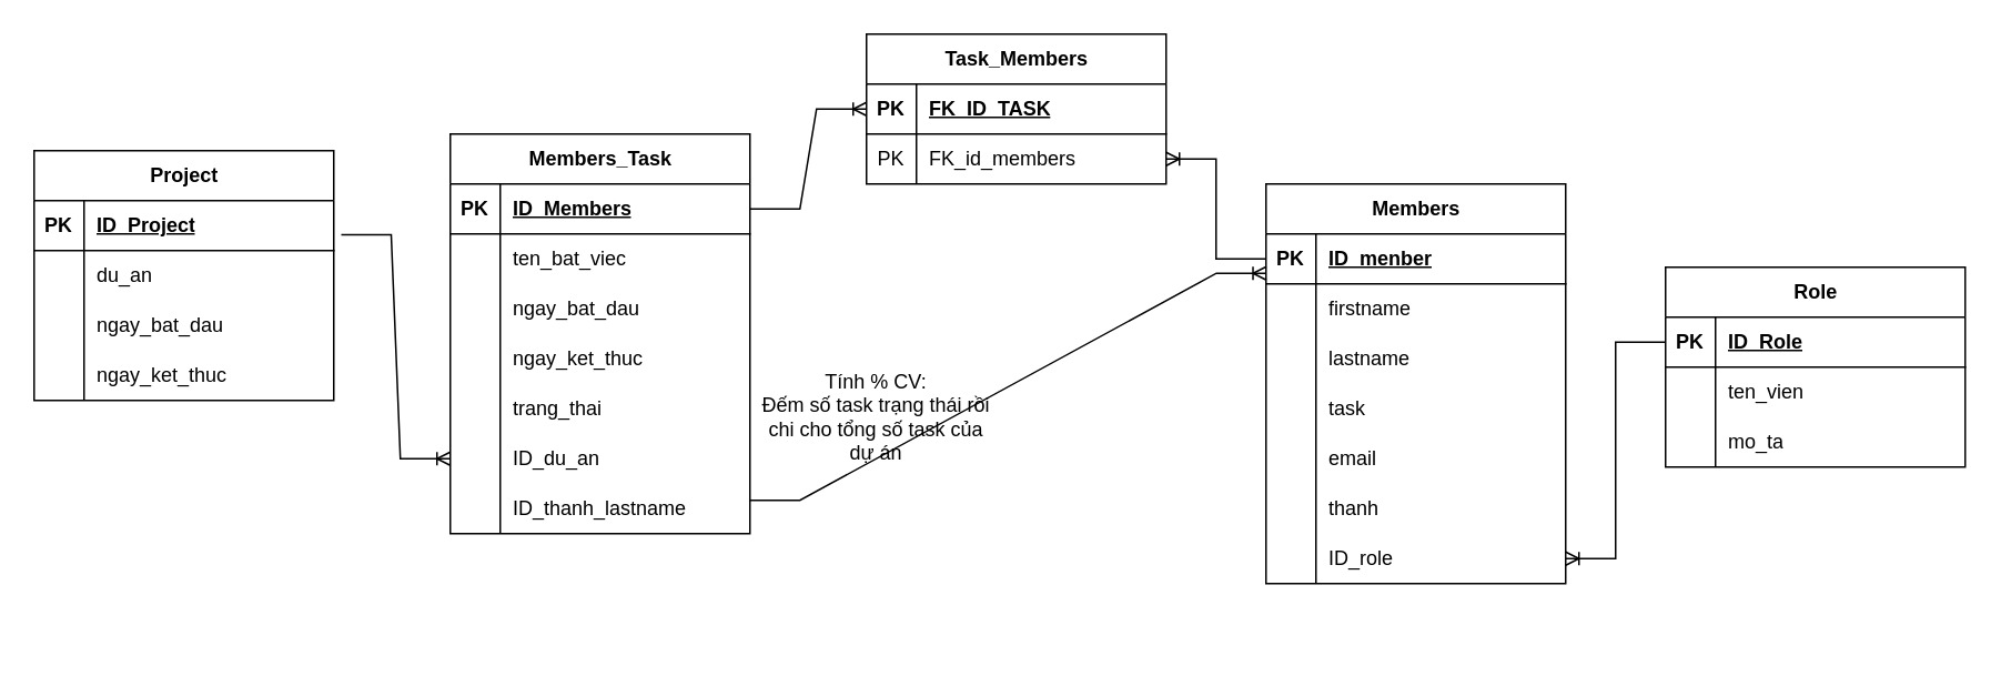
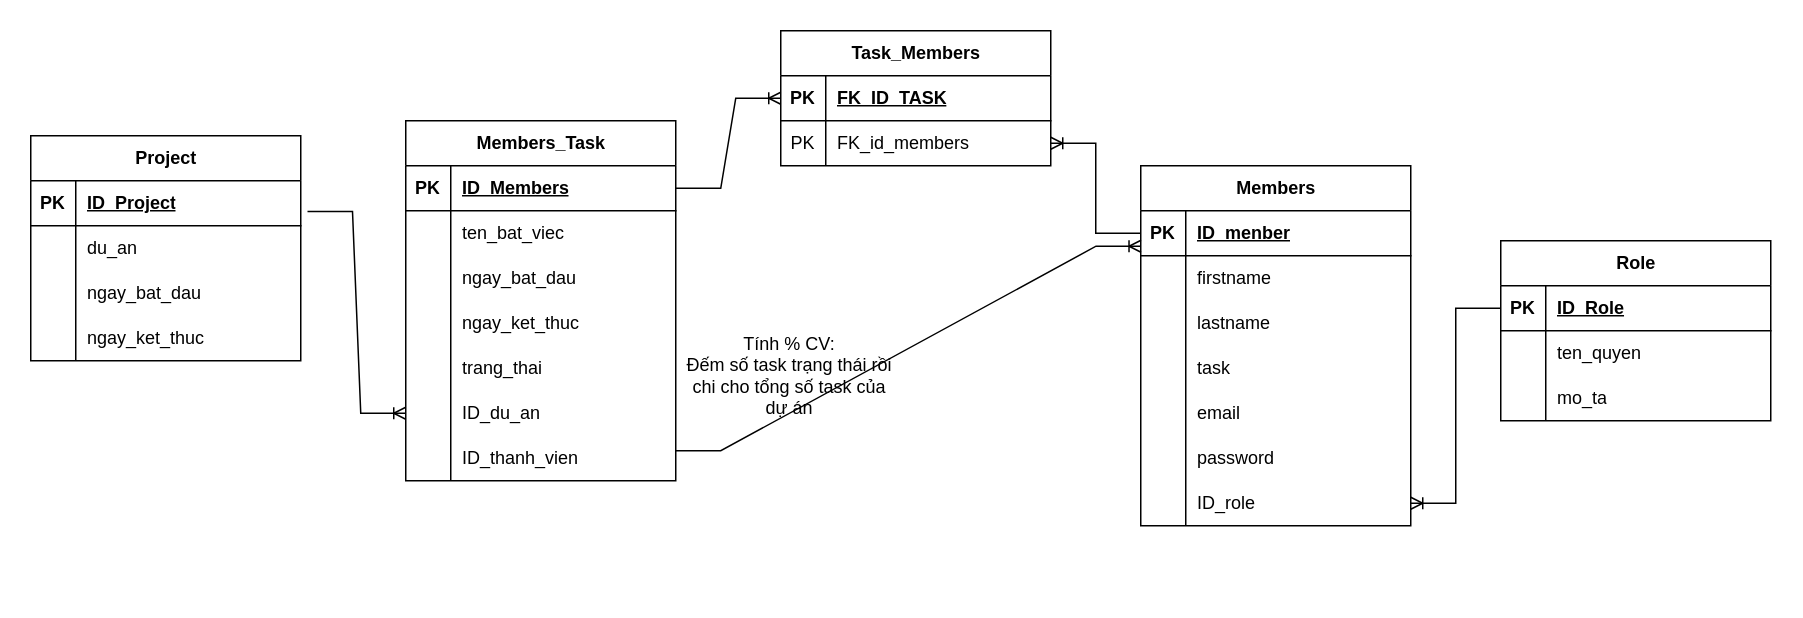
- <mxCell id="8" value="ten_vien" style="shape=partialRectangle;connectable=0;fillColor=none;top=0;left=0;bottom=0;right=0;align=left;spacingLeft=6;overflow=hidden;whiteSpace=wrap;html=1;" vertex="1" parent="6"><mxGeometry x="30" width="150" height="30" as="geometry"><mxRectangle width="150" height="30" as="alternateBounds" /></mxGeometry></mxCell>
+ <mxCell id="8" value="ten_quyen" style="shape=partialRectangle;connectable=0;fillColor=none;top=0;left=0;bottom=0;right=0;align=left;spacingLeft=6;overflow=hidden;whiteSpace=wrap;html=1;" vertex="1" parent="6"><mxGeometry x="30" width="150" height="30" as="geometry"><mxRectangle width="150" height="30" as="alternateBounds" /></mxGeometry></mxCell>
- <mxCell id="68" value="ID_thanh_lastname" style="shape=partialRectangle;connectable=0;fillColor=none;top=0;left=0;bottom=0;right=0;align=left;spacingLeft=6;overflow=hidden;whiteSpace=wrap;html=1;" vertex="1" parent="66"><mxGeometry x="30" width="150" height="30" as="geometry"><mxRectangle width="150" height="30" as="alternateBounds" /></mxGeometry></mxCell>
+ <mxCell id="68" value="ID_thanh_vien" style="shape=partialRectangle;connectable=0;fillColor=none;top=0;left=0;bottom=0;right=0;align=left;spacingLeft=6;overflow=hidden;whiteSpace=wrap;html=1;" vertex="1" parent="66"><mxGeometry x="30" width="150" height="30" as="geometry"><mxRectangle width="150" height="30" as="alternateBounds" /></mxGeometry></mxCell>
- <mxCell id="30" value="thanh" style="shape=partialRectangle;connectable=0;fillColor=none;top=0;left=0;bottom=0;right=0;align=left;spacingLeft=6;overflow=hidden;whiteSpace=wrap;html=1;" vertex="1" parent="28"><mxGeometry x="30" width="150" height="30" as="geometry"><mxRectangle width="150" height="30" as="alternateBounds" /></mxGeometry></mxCell>
+ <mxCell id="30" value="password" style="shape=partialRectangle;connectable=0;fillColor=none;top=0;left=0;bottom=0;right=0;align=left;spacingLeft=6;overflow=hidden;whiteSpace=wrap;html=1;" vertex="1" parent="28"><mxGeometry x="30" width="150" height="30" as="geometry"><mxRectangle width="150" height="30" as="alternateBounds" /></mxGeometry></mxCell>
